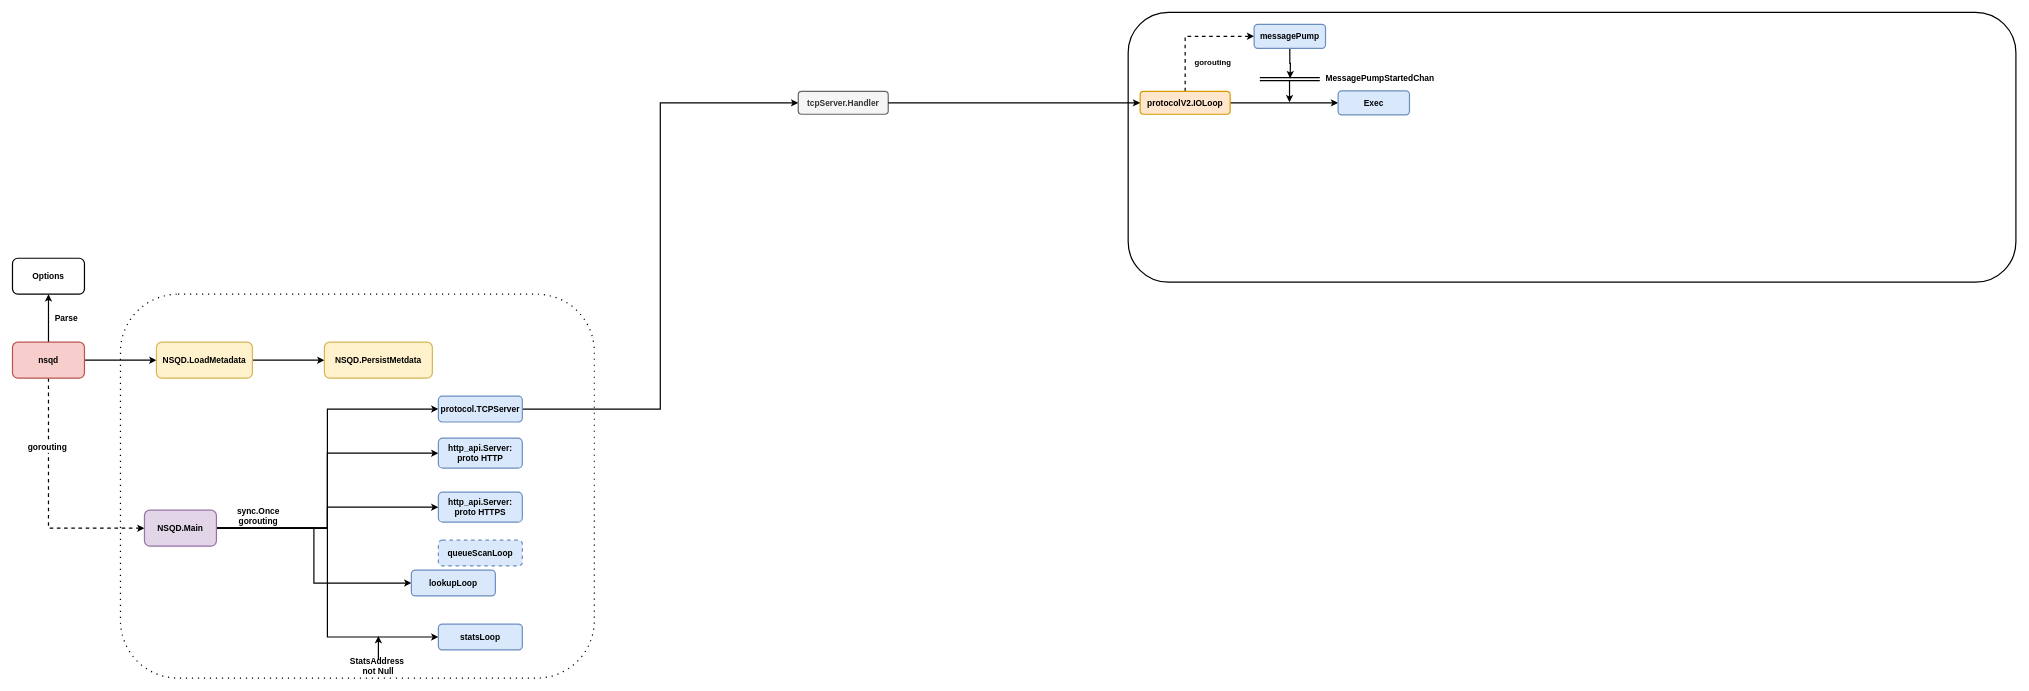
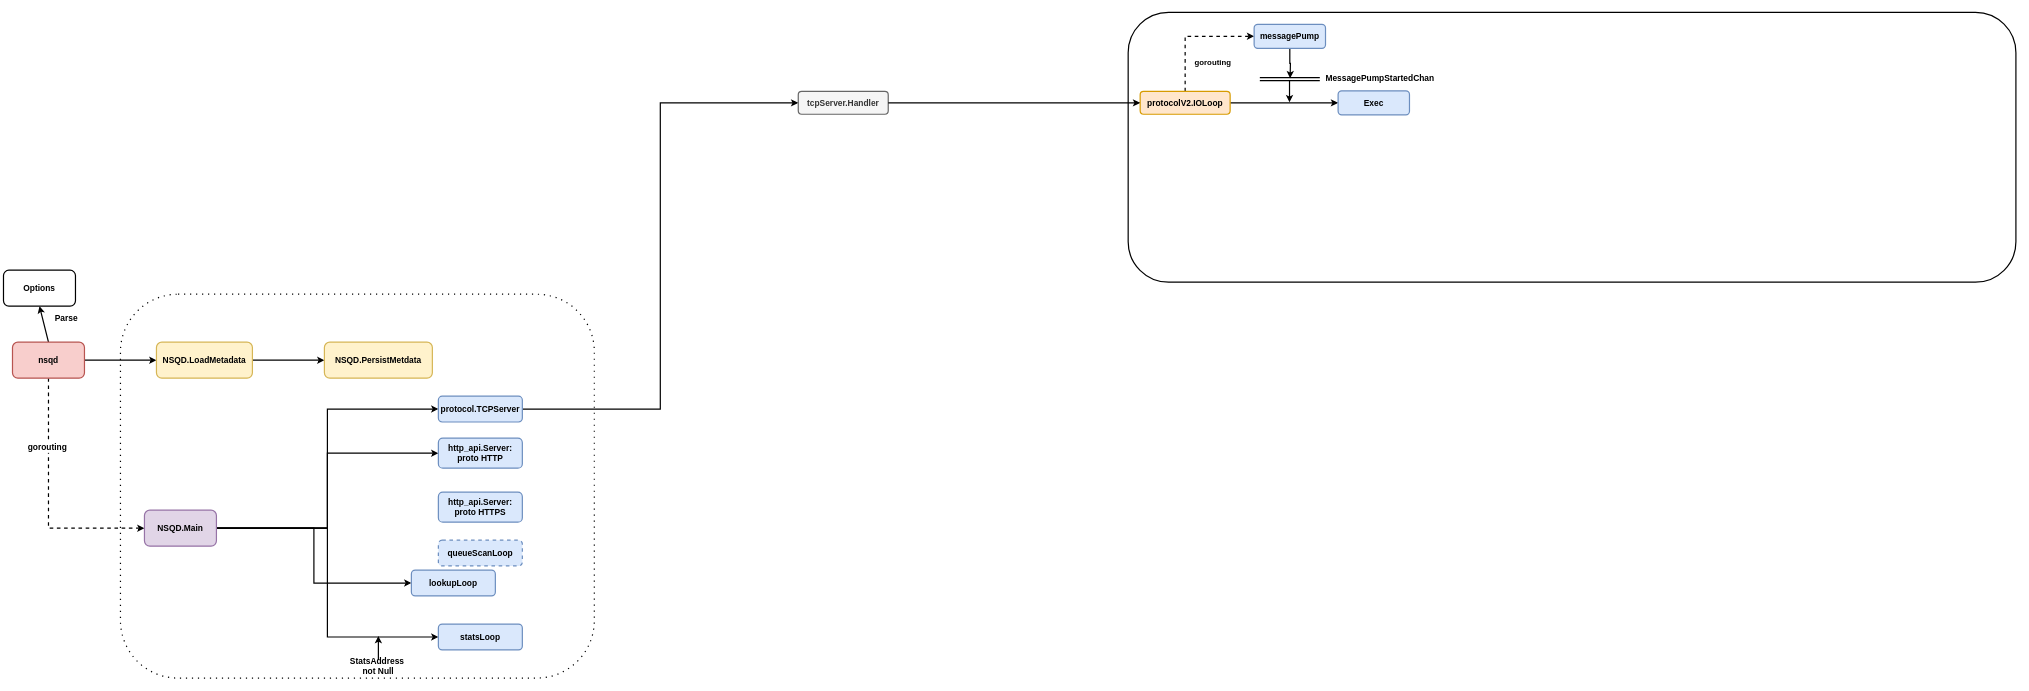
- <mxCell id="8" value="Options" style="rounded=1;whiteSpace=wrap;html=1;fontSize=14;fontStyle=1;strokeWidth=2;" parent="1" vertex="1"><mxGeometry x="20" y="430" width="120" height="60" as="geometry" /></mxCell>
+ <mxCell id="8" value="Options" style="rounded=1;whiteSpace=wrap;html=1;fontSize=14;fontStyle=1;strokeWidth=2;" parent="1" vertex="1"><mxGeometry x="5" y="450" width="120" height="60" as="geometry" /></mxCell>
- <mxCell id="14" style="edgeStyle=orthogonalEdgeStyle;rounded=0;orthogonalLoop=1;jettySize=auto;html=1;exitX=1;exitY=0.5;exitDx=0;exitDy=0;entryX=0;entryY=0.5;entryDx=0;entryDy=0;strokeWidth=2;fontSize=14;fontStyle=1" parent="1" source="18" target="22" edge="1"><mxGeometry relative="1" as="geometry" /></mxCell>
- <mxCell id="28" value="&lt;b&gt;sync.Once gorouting&lt;/b&gt;" style="text;html=1;strokeColor=none;fillColor=none;align=center;verticalAlign=middle;whiteSpace=wrap;rounded=0;fontSize=14;" parent="1" vertex="1"><mxGeometry x="410" y="850" width="40" height="20" as="geometry" /></mxCell>
